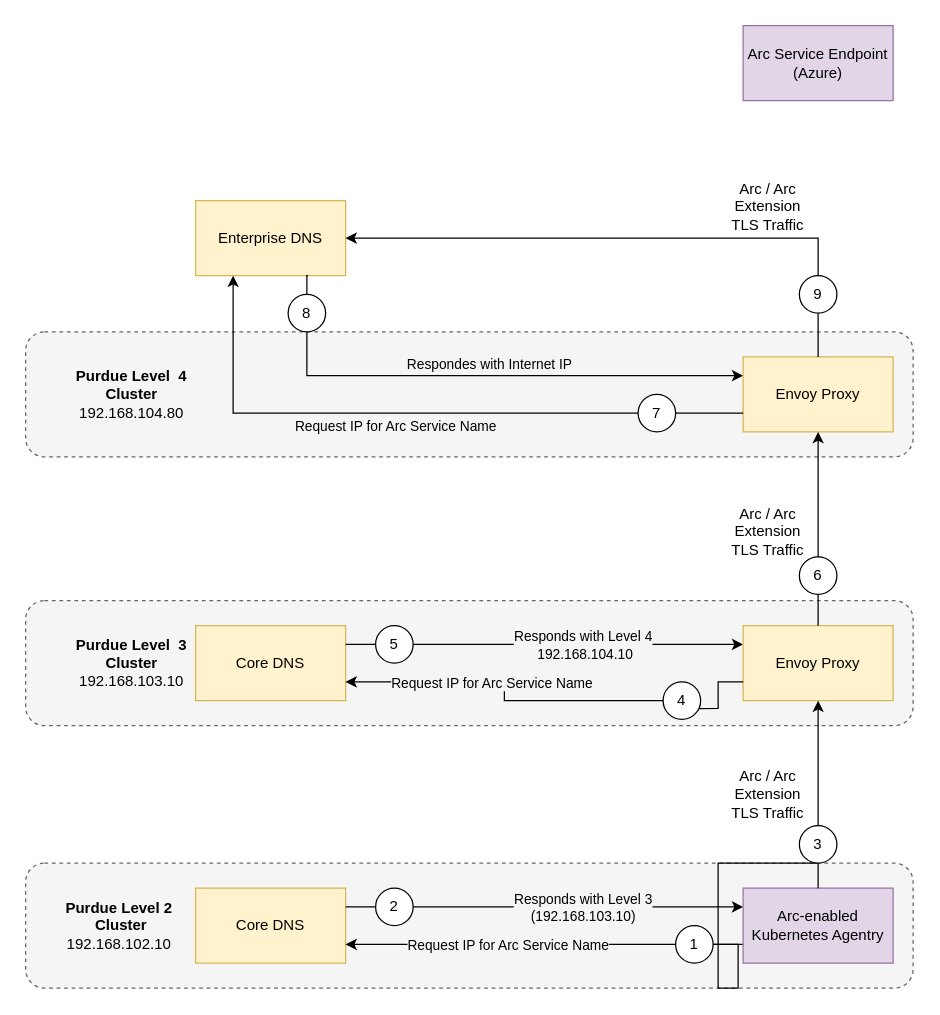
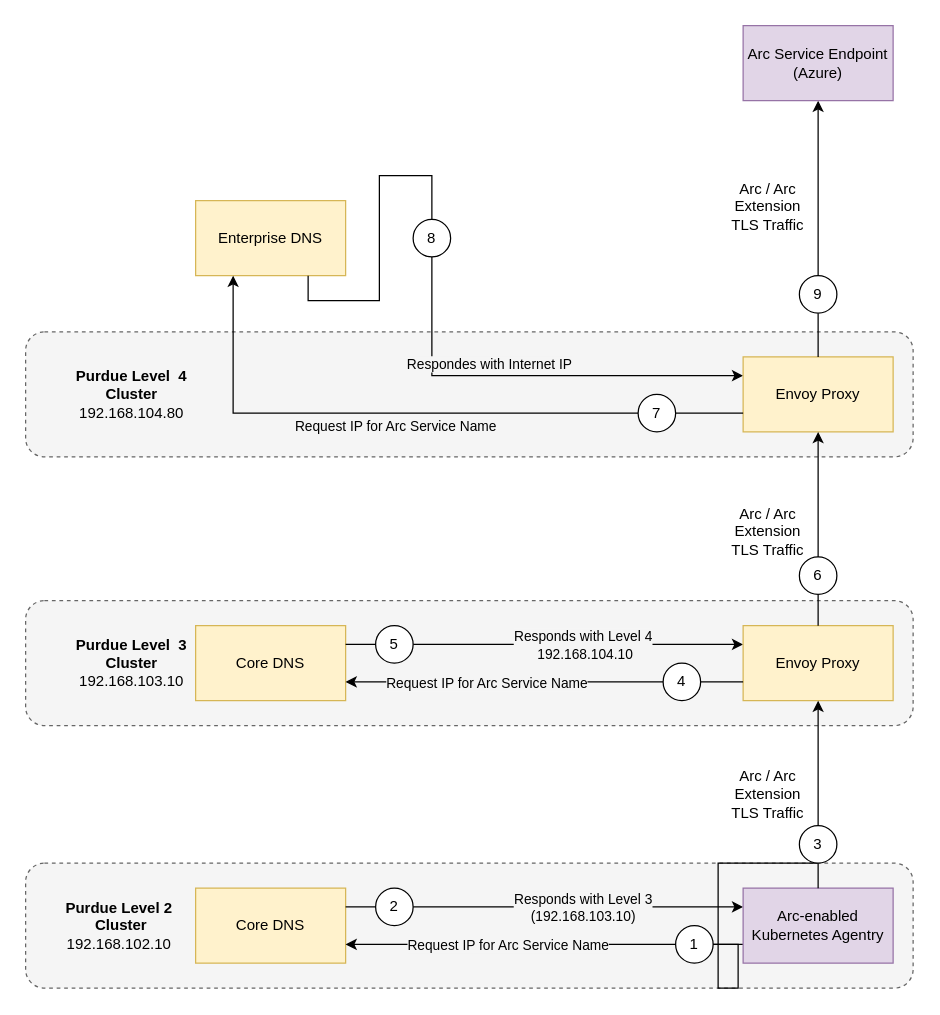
- <mxCell id="25" style="edgeStyle=orthogonalEdgeStyle;rounded=0;orthogonalLoop=1;jettySize=auto;html=1;exitX=0.5;exitY=0;exitDx=0;exitDy=0;" parent="1" source="49" target="22" edge="1"><mxGeometry relative="1" as="geometry" /></mxCell>
+ <mxCell id="25" style="edgeStyle=orthogonalEdgeStyle;rounded=0;orthogonalLoop=1;jettySize=auto;html=1;exitX=0.5;exitY=0;exitDx=0;exitDy=0;entryX=0.5;entryY=1;entryDx=0;entryDy=0;" parent="1" source="49" target="29" edge="1"><mxGeometry relative="1" as="geometry" /></mxCell>
- <mxCell id="47" value="8" style="ellipse;whiteSpace=wrap;html=1;aspect=fixed;" vertex="1" parent="1"><mxGeometry x="230" y="235" width="30" height="30" as="geometry" /></mxCell>
+ <mxCell id="47" value="8" style="ellipse;whiteSpace=wrap;html=1;aspect=fixed;" vertex="1" parent="1"><mxGeometry x="330" y="175" width="30" height="30" as="geometry" /></mxCell>
- <mxCell id="39" value="4" style="ellipse;whiteSpace=wrap;html=1;aspect=fixed;" vertex="1" parent="1"><mxGeometry x="530" y="545" width="30" height="30" as="geometry" /></mxCell>
+ <mxCell id="39" value="4" style="ellipse;whiteSpace=wrap;html=1;aspect=fixed;" vertex="1" parent="1"><mxGeometry x="530" y="530" width="30" height="30" as="geometry" /></mxCell>
